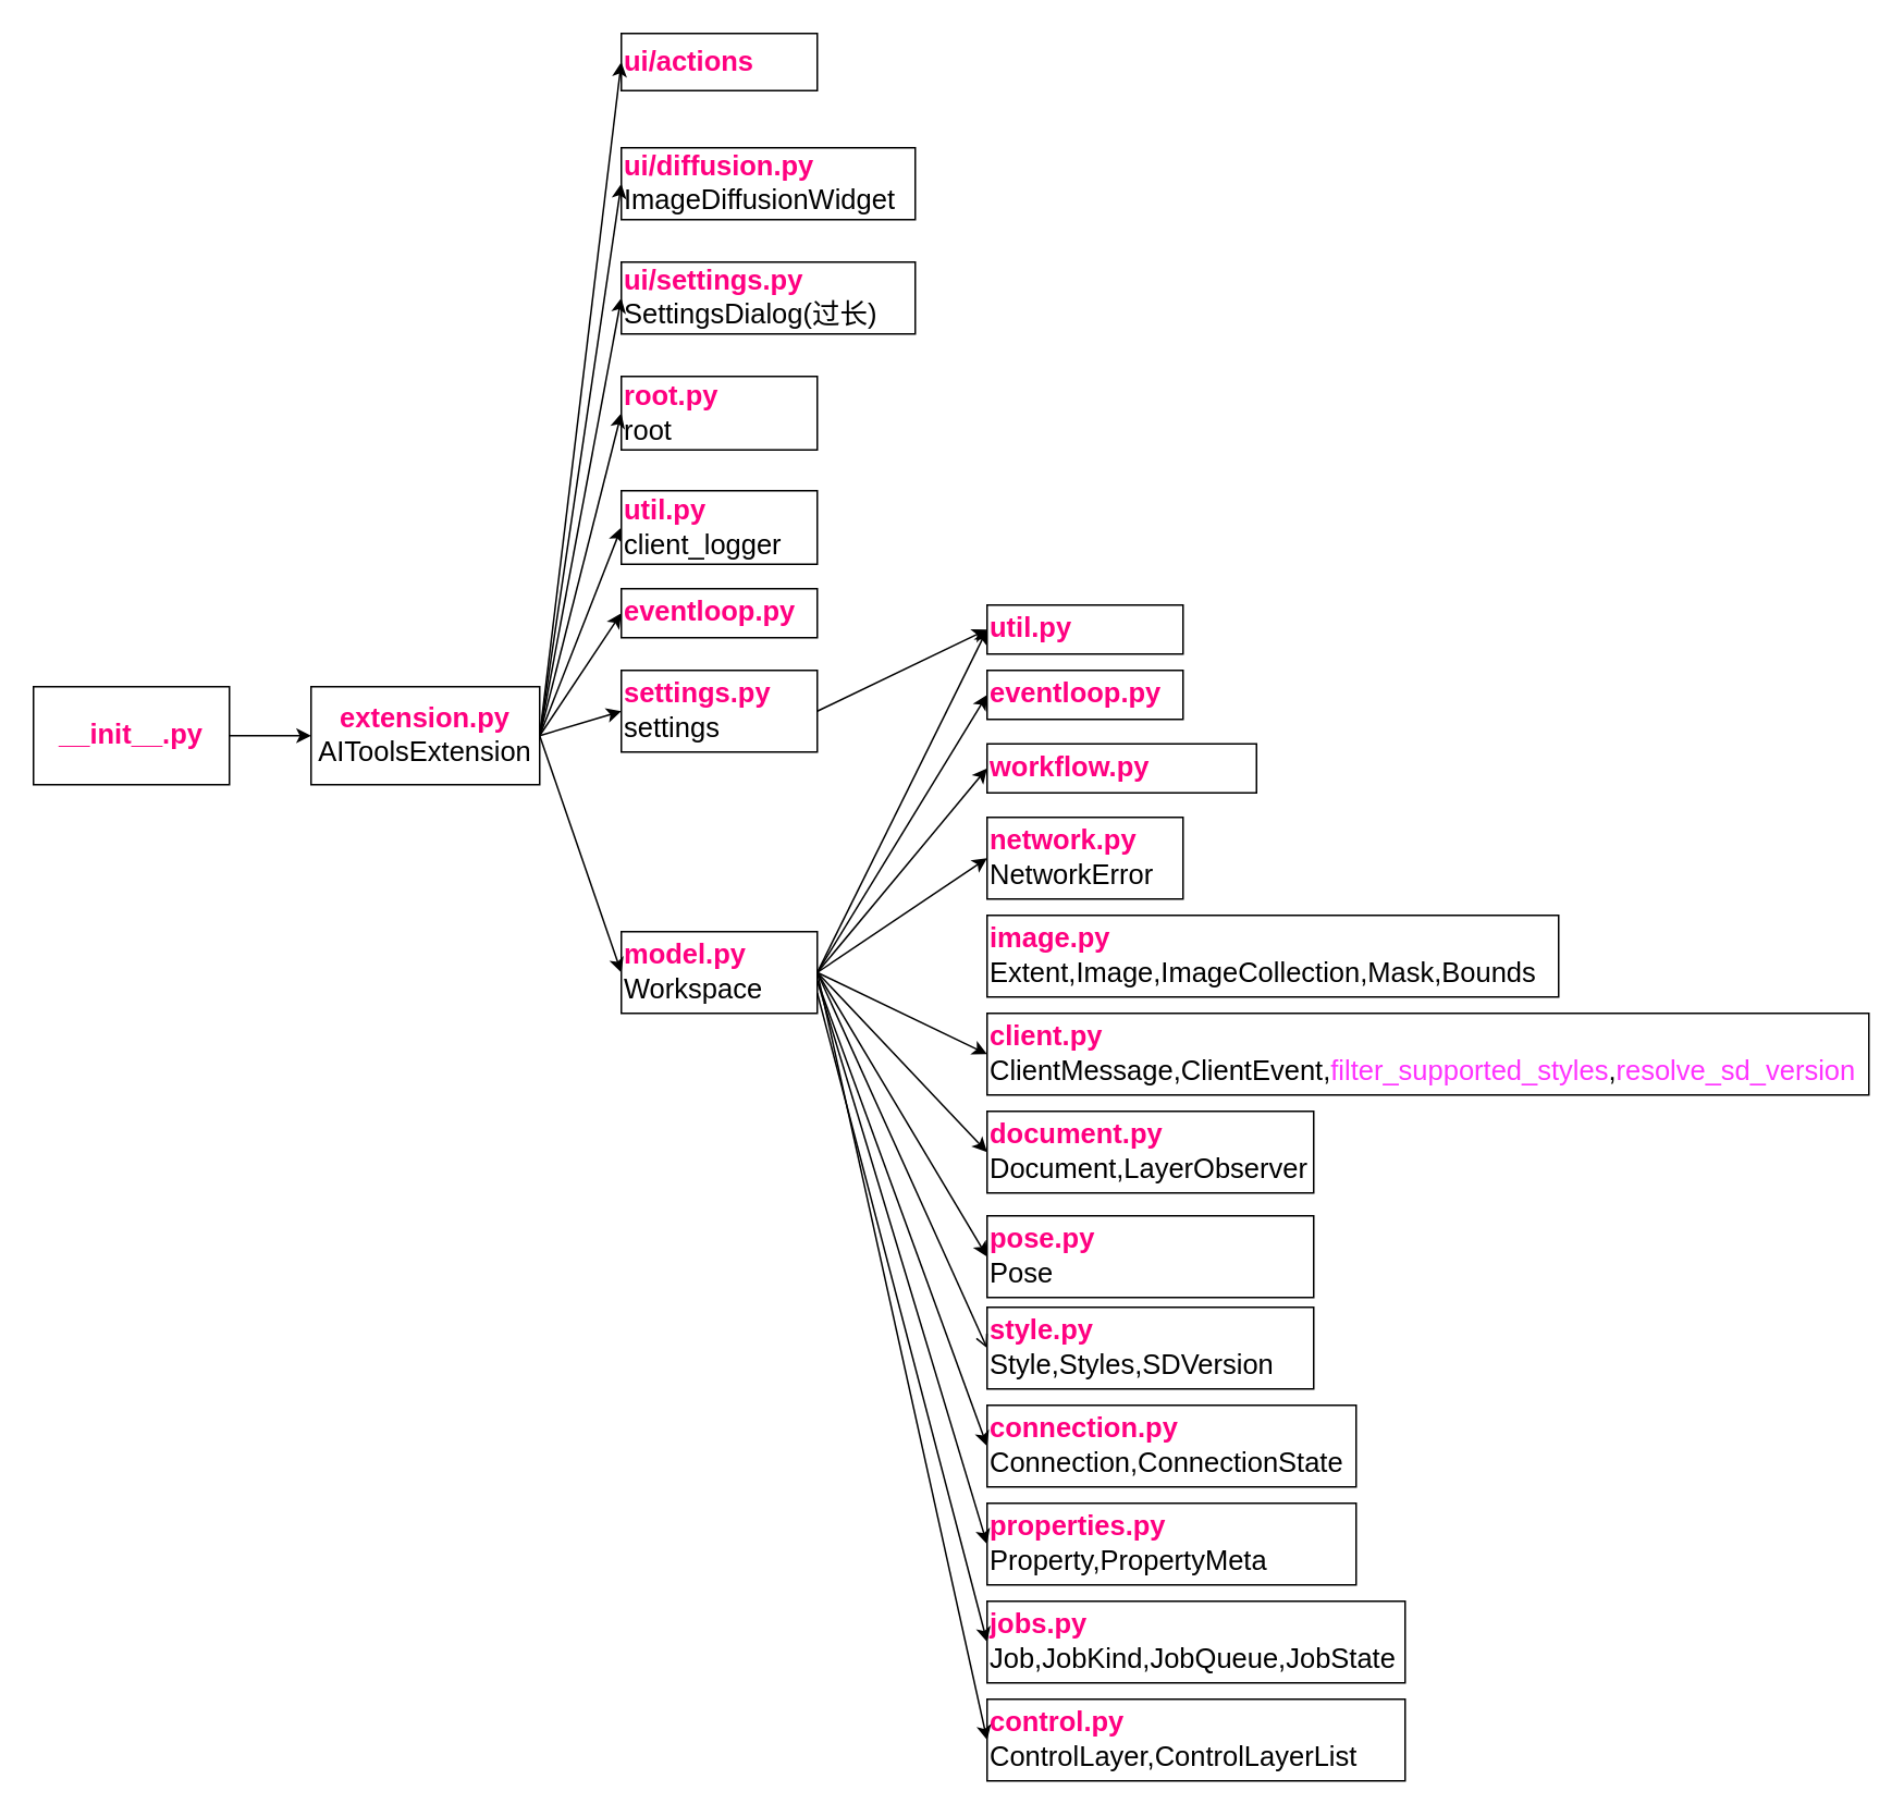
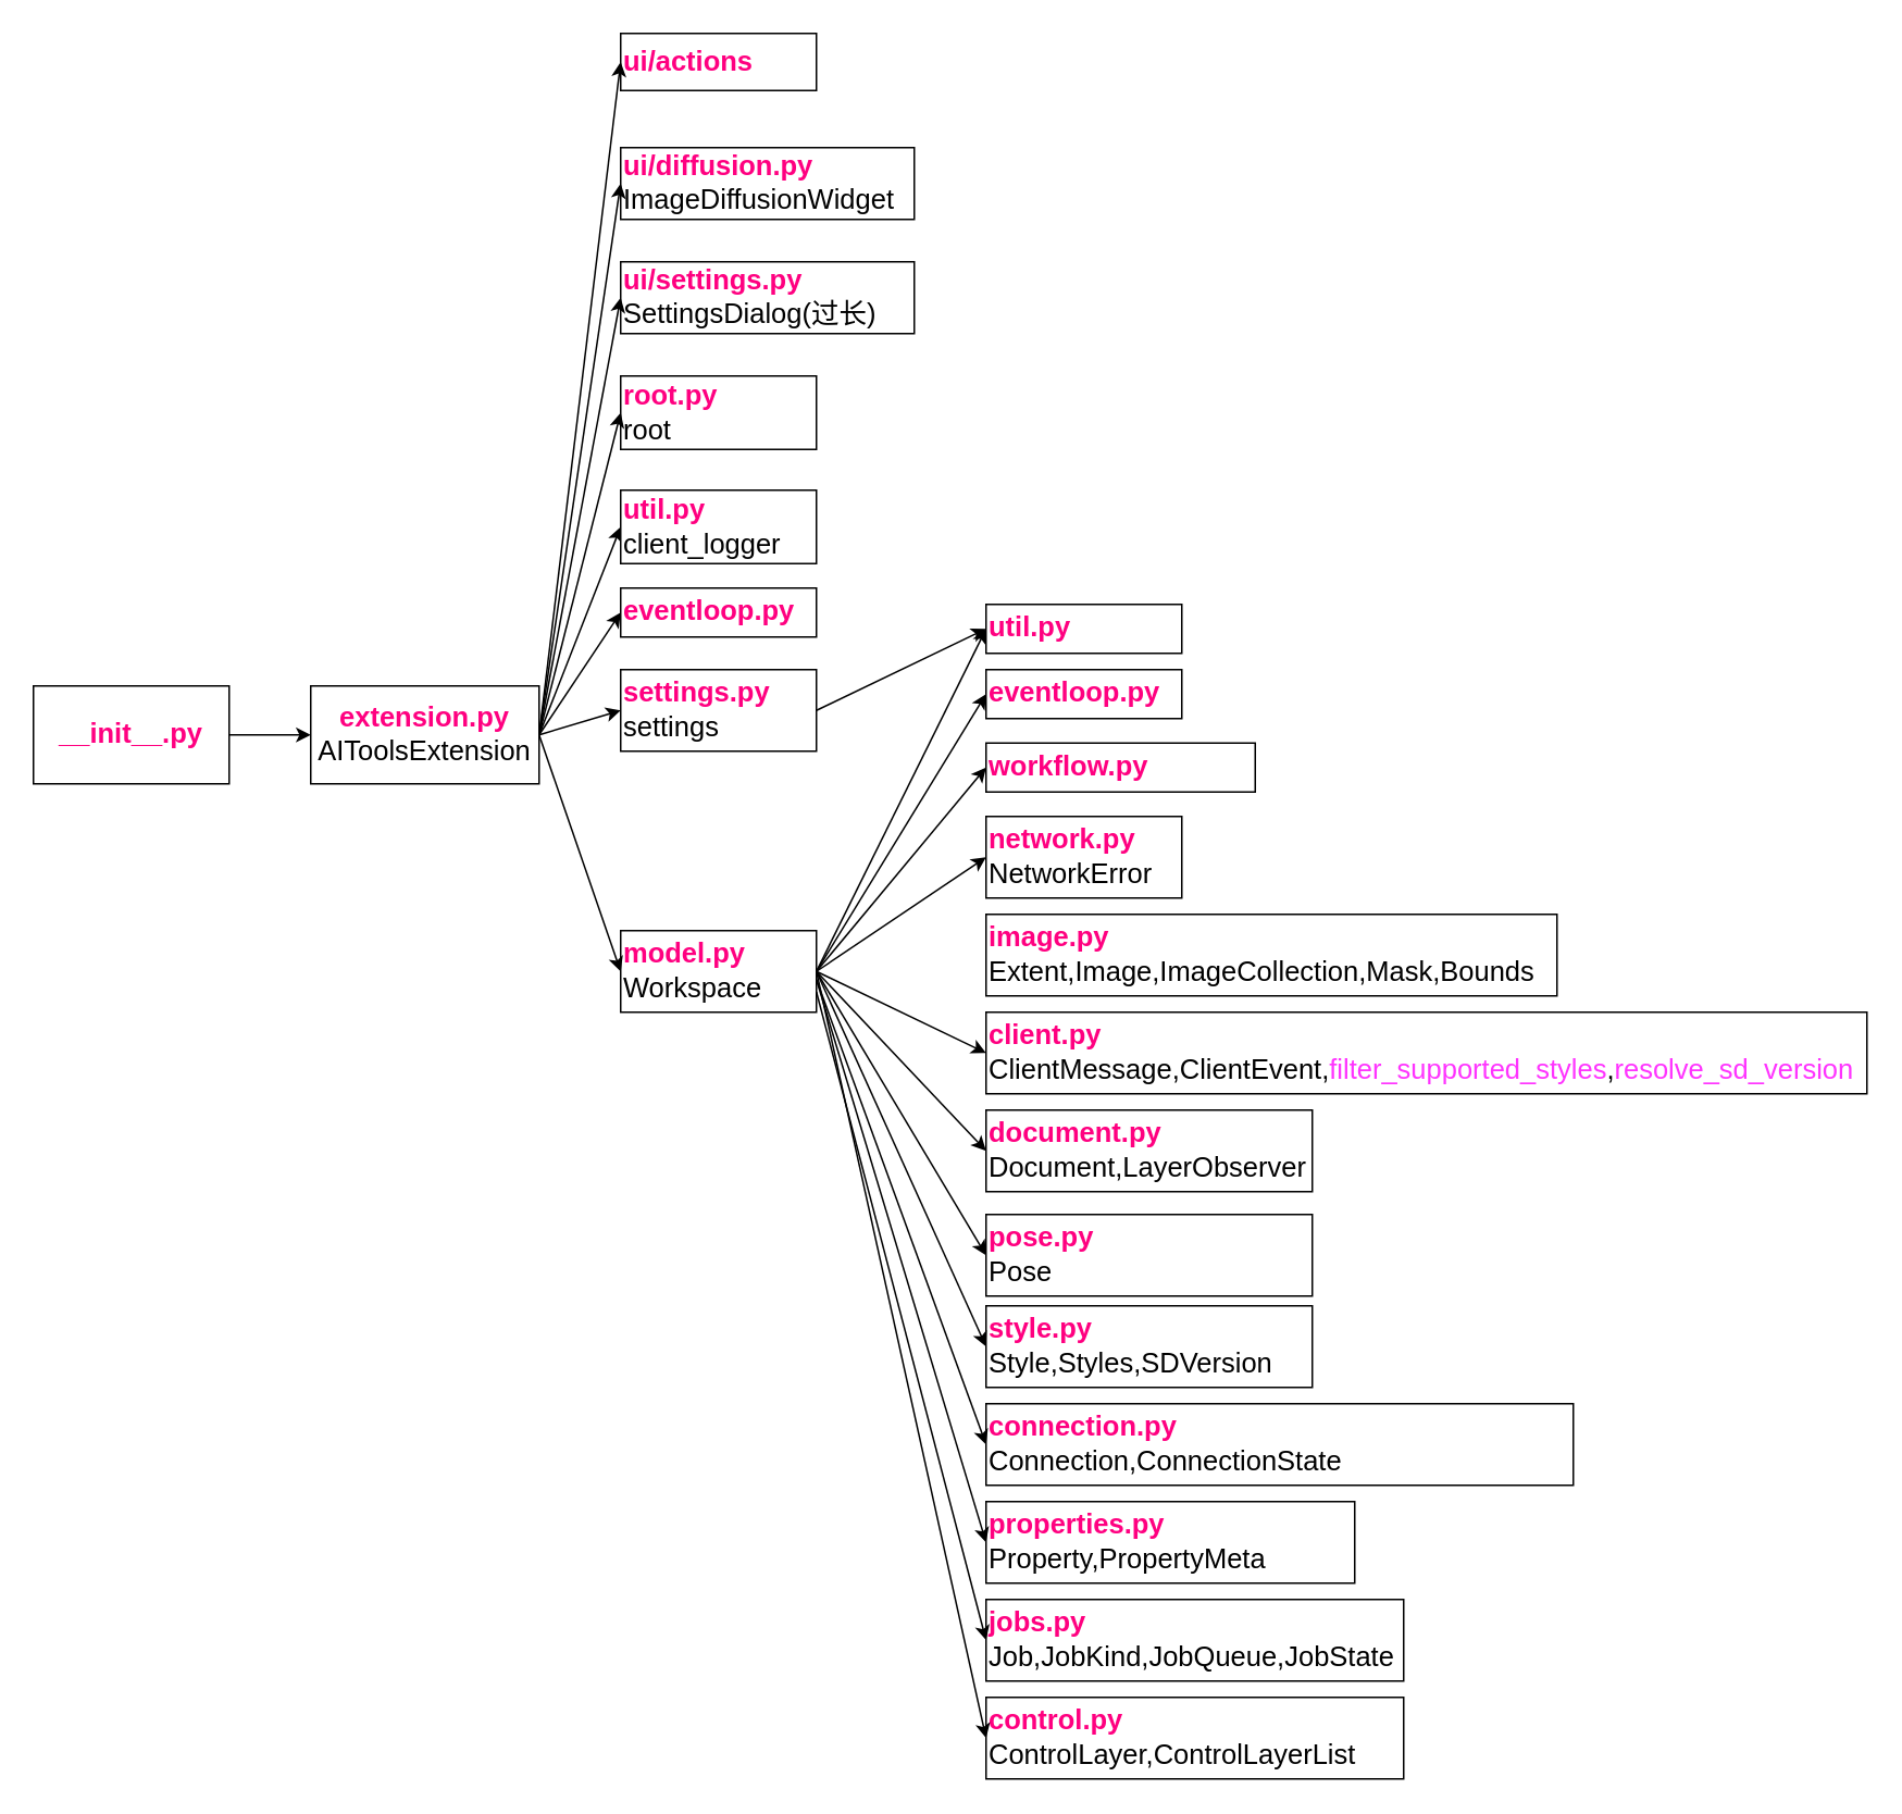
- <mxCell id="42" value="" style="endArrow=open;html=1;fontSize=17;fontColor=#FF0080;exitX=1;exitY=0.5;exitDx=0;exitDy=0;entryX=0;entryY=0.5;entryDx=0;entryDy=0;" parent="1" source="11" target="28" edge="1"><mxGeometry width="50" height="50" relative="1" as="geometry"><mxPoint x="550" y="645" as="sourcePoint" /><mxPoint x="654" y="520" as="targetPoint" /></mxGeometry></mxCell>
+ <mxCell id="42" value="" style="endArrow=classic;html=1;fontSize=17;fontColor=#FF0080;exitX=1;exitY=0.5;exitDx=0;exitDy=0;entryX=0;entryY=0.5;entryDx=0;entryDy=0;" parent="1" source="11" target="28" edge="1"><mxGeometry width="50" height="50" relative="1" as="geometry"><mxPoint x="550" y="645" as="sourcePoint" /><mxPoint x="654" y="520" as="targetPoint" /></mxGeometry></mxCell>
- <mxCell id="29" value="connection.py&lt;br&gt;&lt;font color=&quot;#000000&quot;&gt;&lt;span style=&quot;font-weight: 400&quot;&gt;Connection,ConnectionState&lt;/span&gt;&lt;/font&gt;" style="rounded=0;whiteSpace=wrap;html=1;fontSize=17;fontColor=#FF0080;fontStyle=1;align=left;" parent="1" vertex="1"><mxGeometry x="604" y="860" width="226" height="50" as="geometry" /></mxCell>
+ <mxCell id="29" value="connection.py&lt;br&gt;&lt;font color=&quot;#000000&quot;&gt;&lt;span style=&quot;font-weight: 400&quot;&gt;Connection,ConnectionState&lt;/span&gt;&lt;/font&gt;" style="rounded=0;whiteSpace=wrap;html=1;fontSize=17;fontColor=#FF0080;fontStyle=1;align=left;" parent="1" vertex="1"><mxGeometry x="604" y="860" width="360" height="50" as="geometry" /></mxCell>
